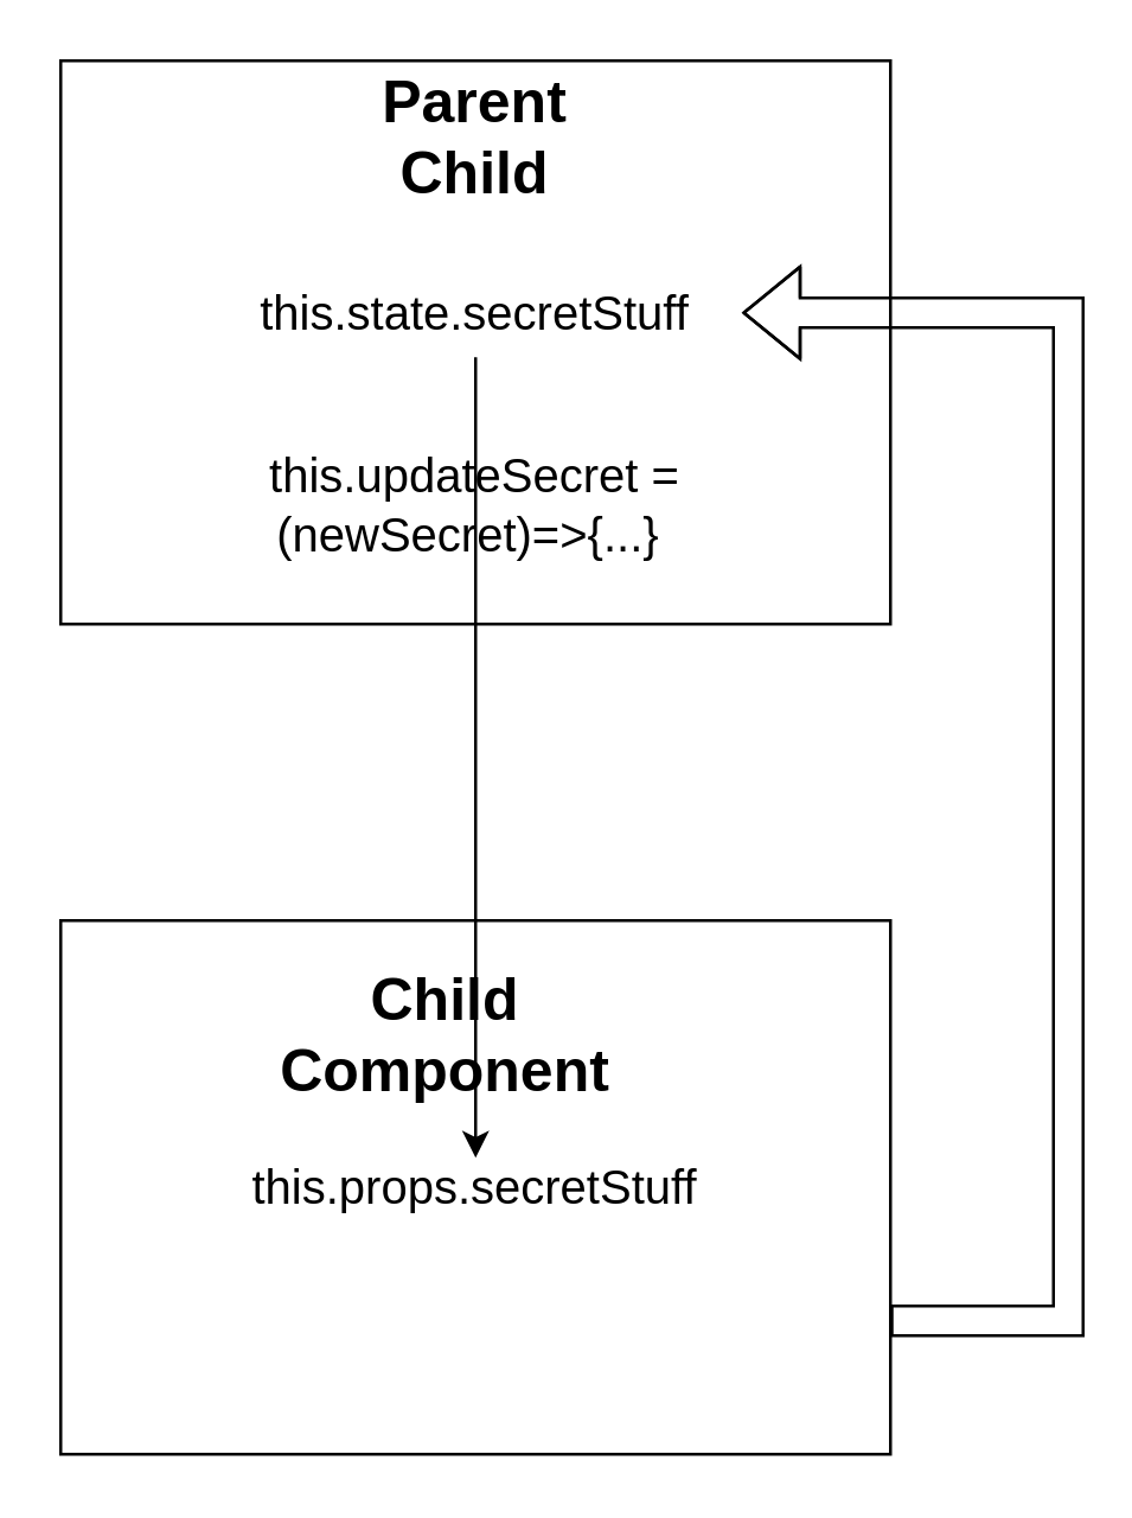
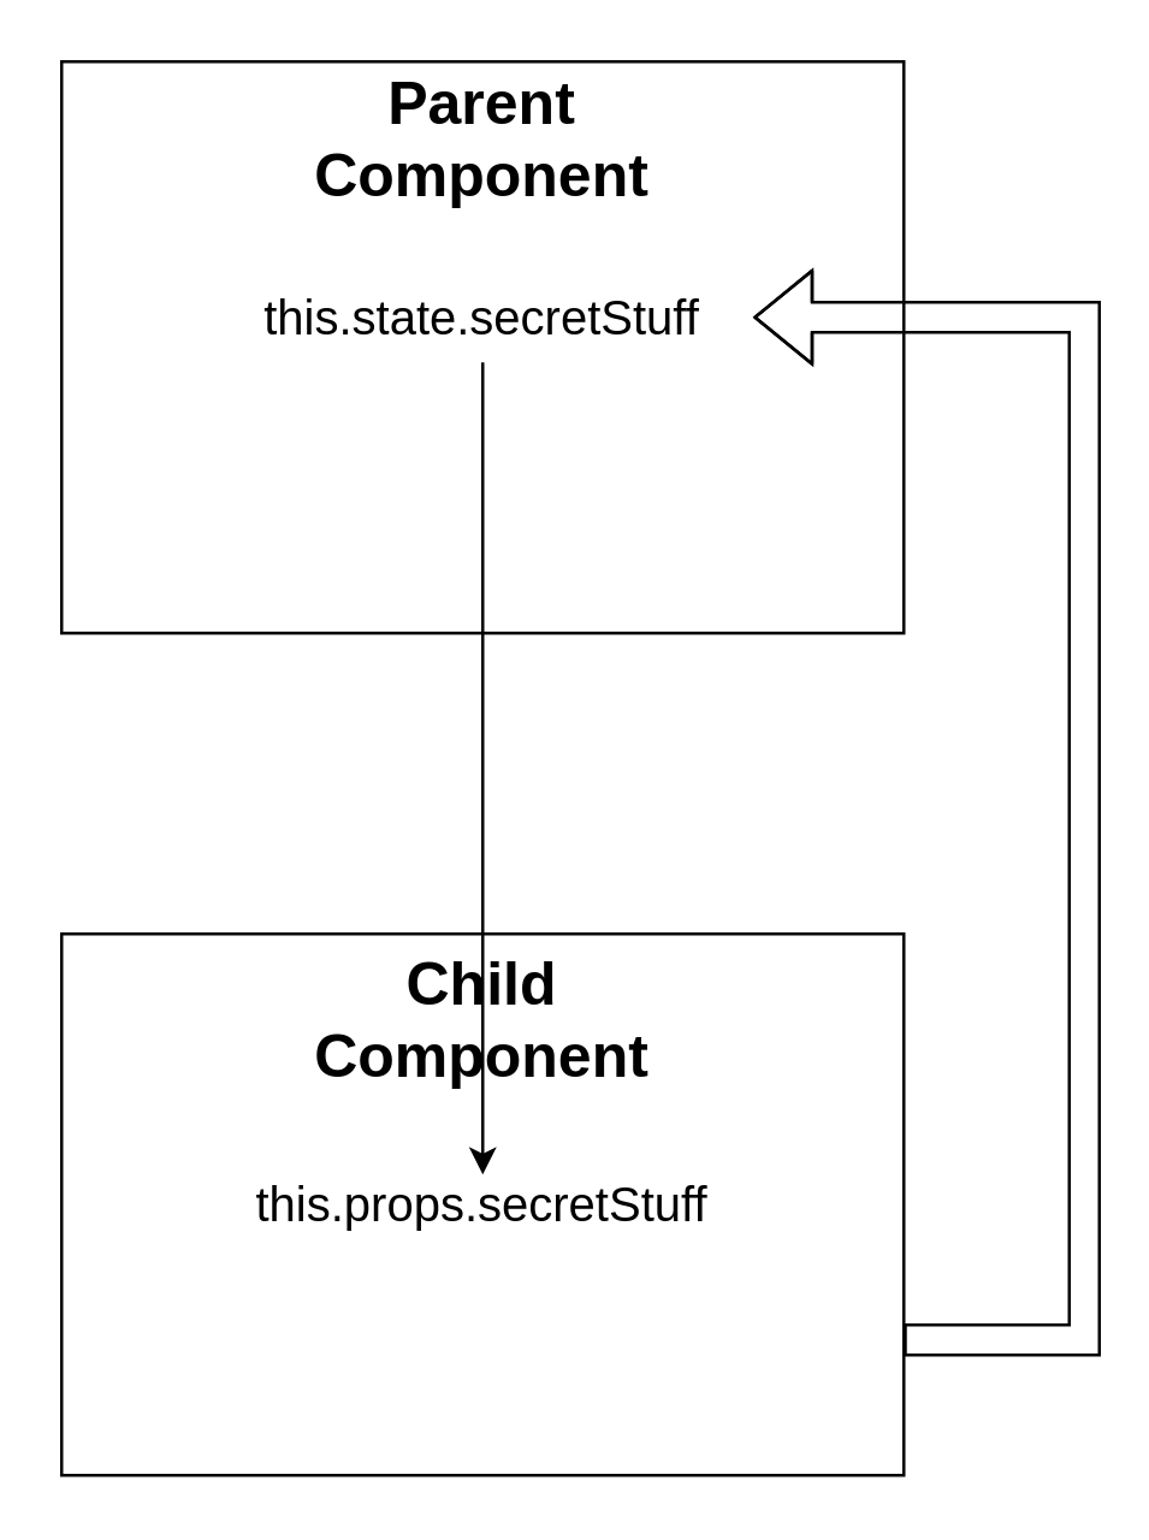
- <mxCell id="7" value="Parent Child" style="text;html=1;strokeColor=none;fillColor=none;align=center;verticalAlign=middle;whiteSpace=wrap;rounded=0;fontStyle=1;fontSize=20;" vertex="1" parent="1"><mxGeometry x="105" y="30" width="110" height="30" as="geometry" /></mxCell>
+ <mxCell id="7" value="Parent Component" style="text;html=1;strokeColor=none;fillColor=none;align=center;verticalAlign=middle;whiteSpace=wrap;rounded=0;fontStyle=1;fontSize=20;" vertex="1" parent="1"><mxGeometry x="105" y="30" width="110" height="30" as="geometry" /></mxCell>
- <mxCell id="6" value="this.updateSecret = (newSecret)=&amp;gt;{...}&amp;nbsp;" style="text;html=1;strokeColor=none;fillColor=none;align=center;verticalAlign=middle;whiteSpace=wrap;rounded=0;fontSize=16;" vertex="1" parent="1"><mxGeometry x="40" y="140" width="240" height="60" as="geometry" /></mxCell>
- <mxCell id="8" value="Child Component" style="text;html=1;strokeColor=none;fillColor=none;align=center;verticalAlign=middle;whiteSpace=wrap;rounded=0;fontStyle=1;fontSize=20;" vertex="1" parent="1"><mxGeometry x="95" y="333" width="110" height="30" as="geometry" /></mxCell>
+ <mxCell id="8" value="Child Component" style="text;html=1;strokeColor=none;fillColor=none;align=center;verticalAlign=middle;whiteSpace=wrap;rounded=0;fontStyle=1;fontSize=20;" vertex="1" parent="1"><mxGeometry x="105" y="323" width="110" height="30" as="geometry" /></mxCell>
